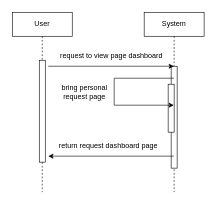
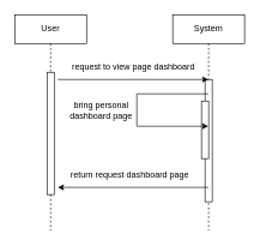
- <mxCell id="10" value="bring personal&lt;div&gt;request page&lt;/div&gt;" style="text;html=1;align=center;verticalAlign=middle;resizable=0;points=[];autosize=1;strokeColor=none;fillColor=none;" vertex="1" parent="1"><mxGeometry x="85" y="133" width="110" height="40" as="geometry" /></mxCell>
+ <mxCell id="10" value="bring personal&lt;div&gt;dashboard page&lt;/div&gt;" style="text;html=1;align=center;verticalAlign=middle;resizable=0;points=[];autosize=1;strokeColor=none;fillColor=none;" vertex="1" parent="1"><mxGeometry x="85" y="133" width="110" height="40" as="geometry" /></mxCell>
